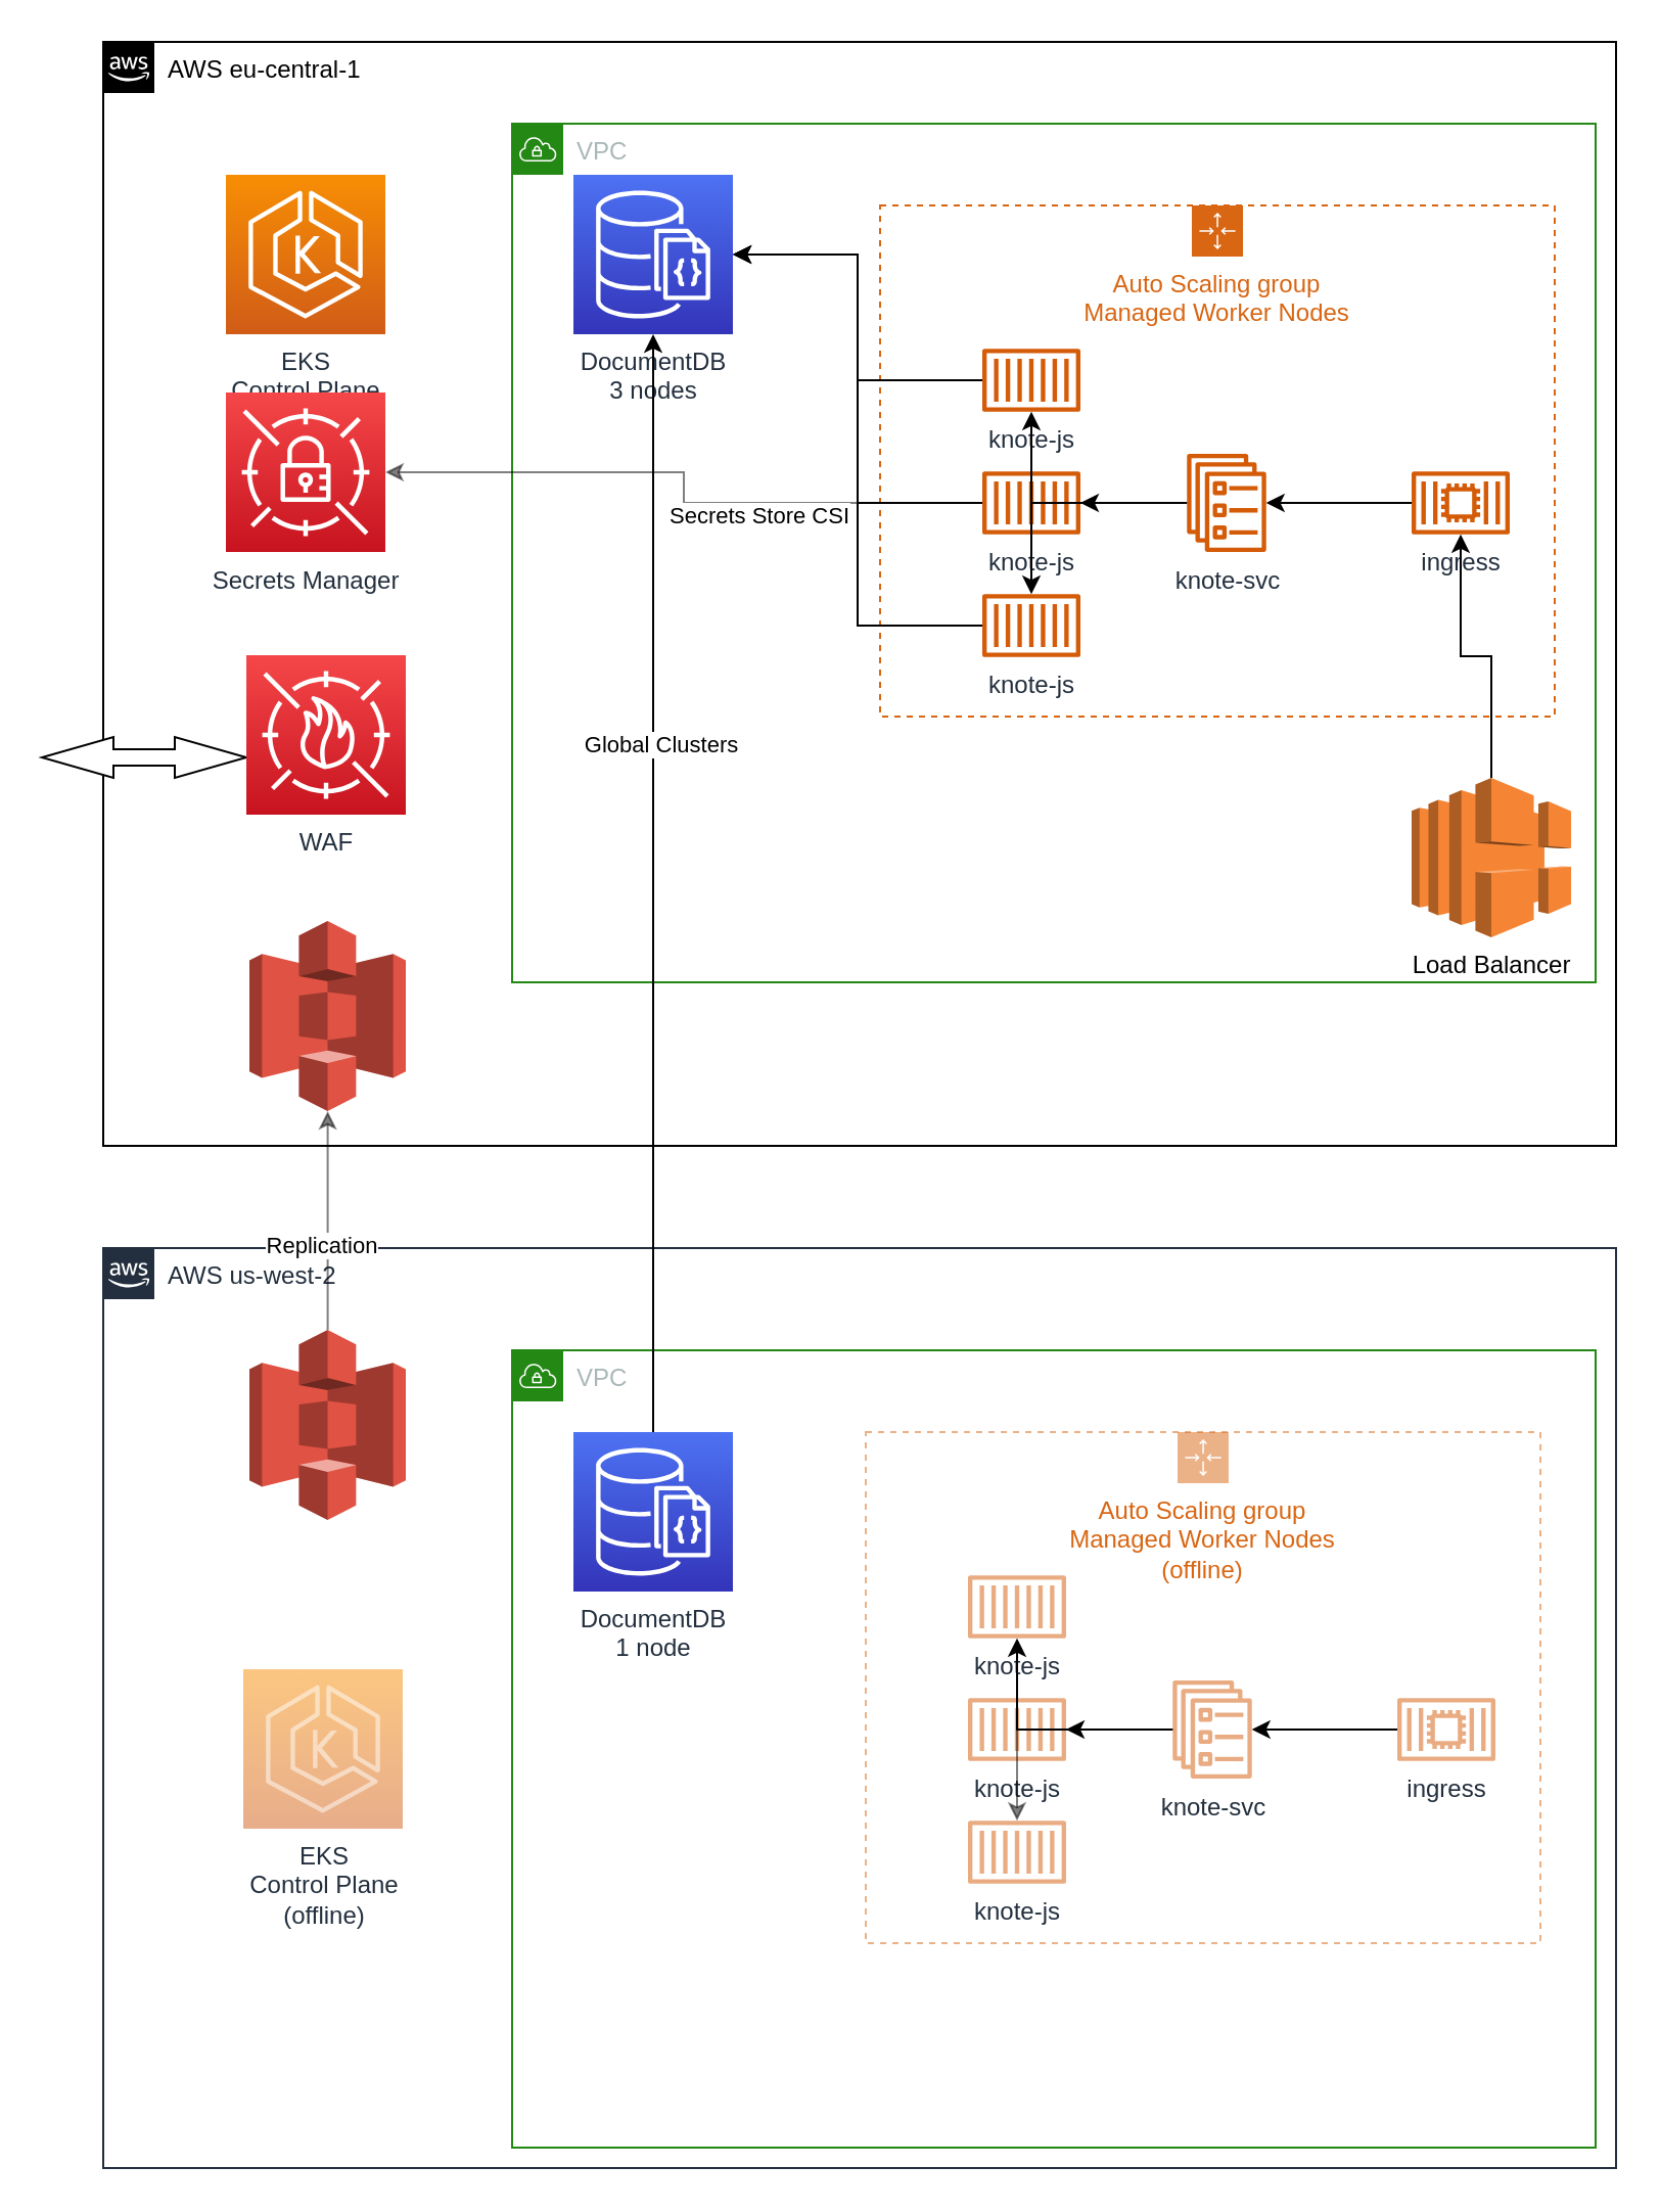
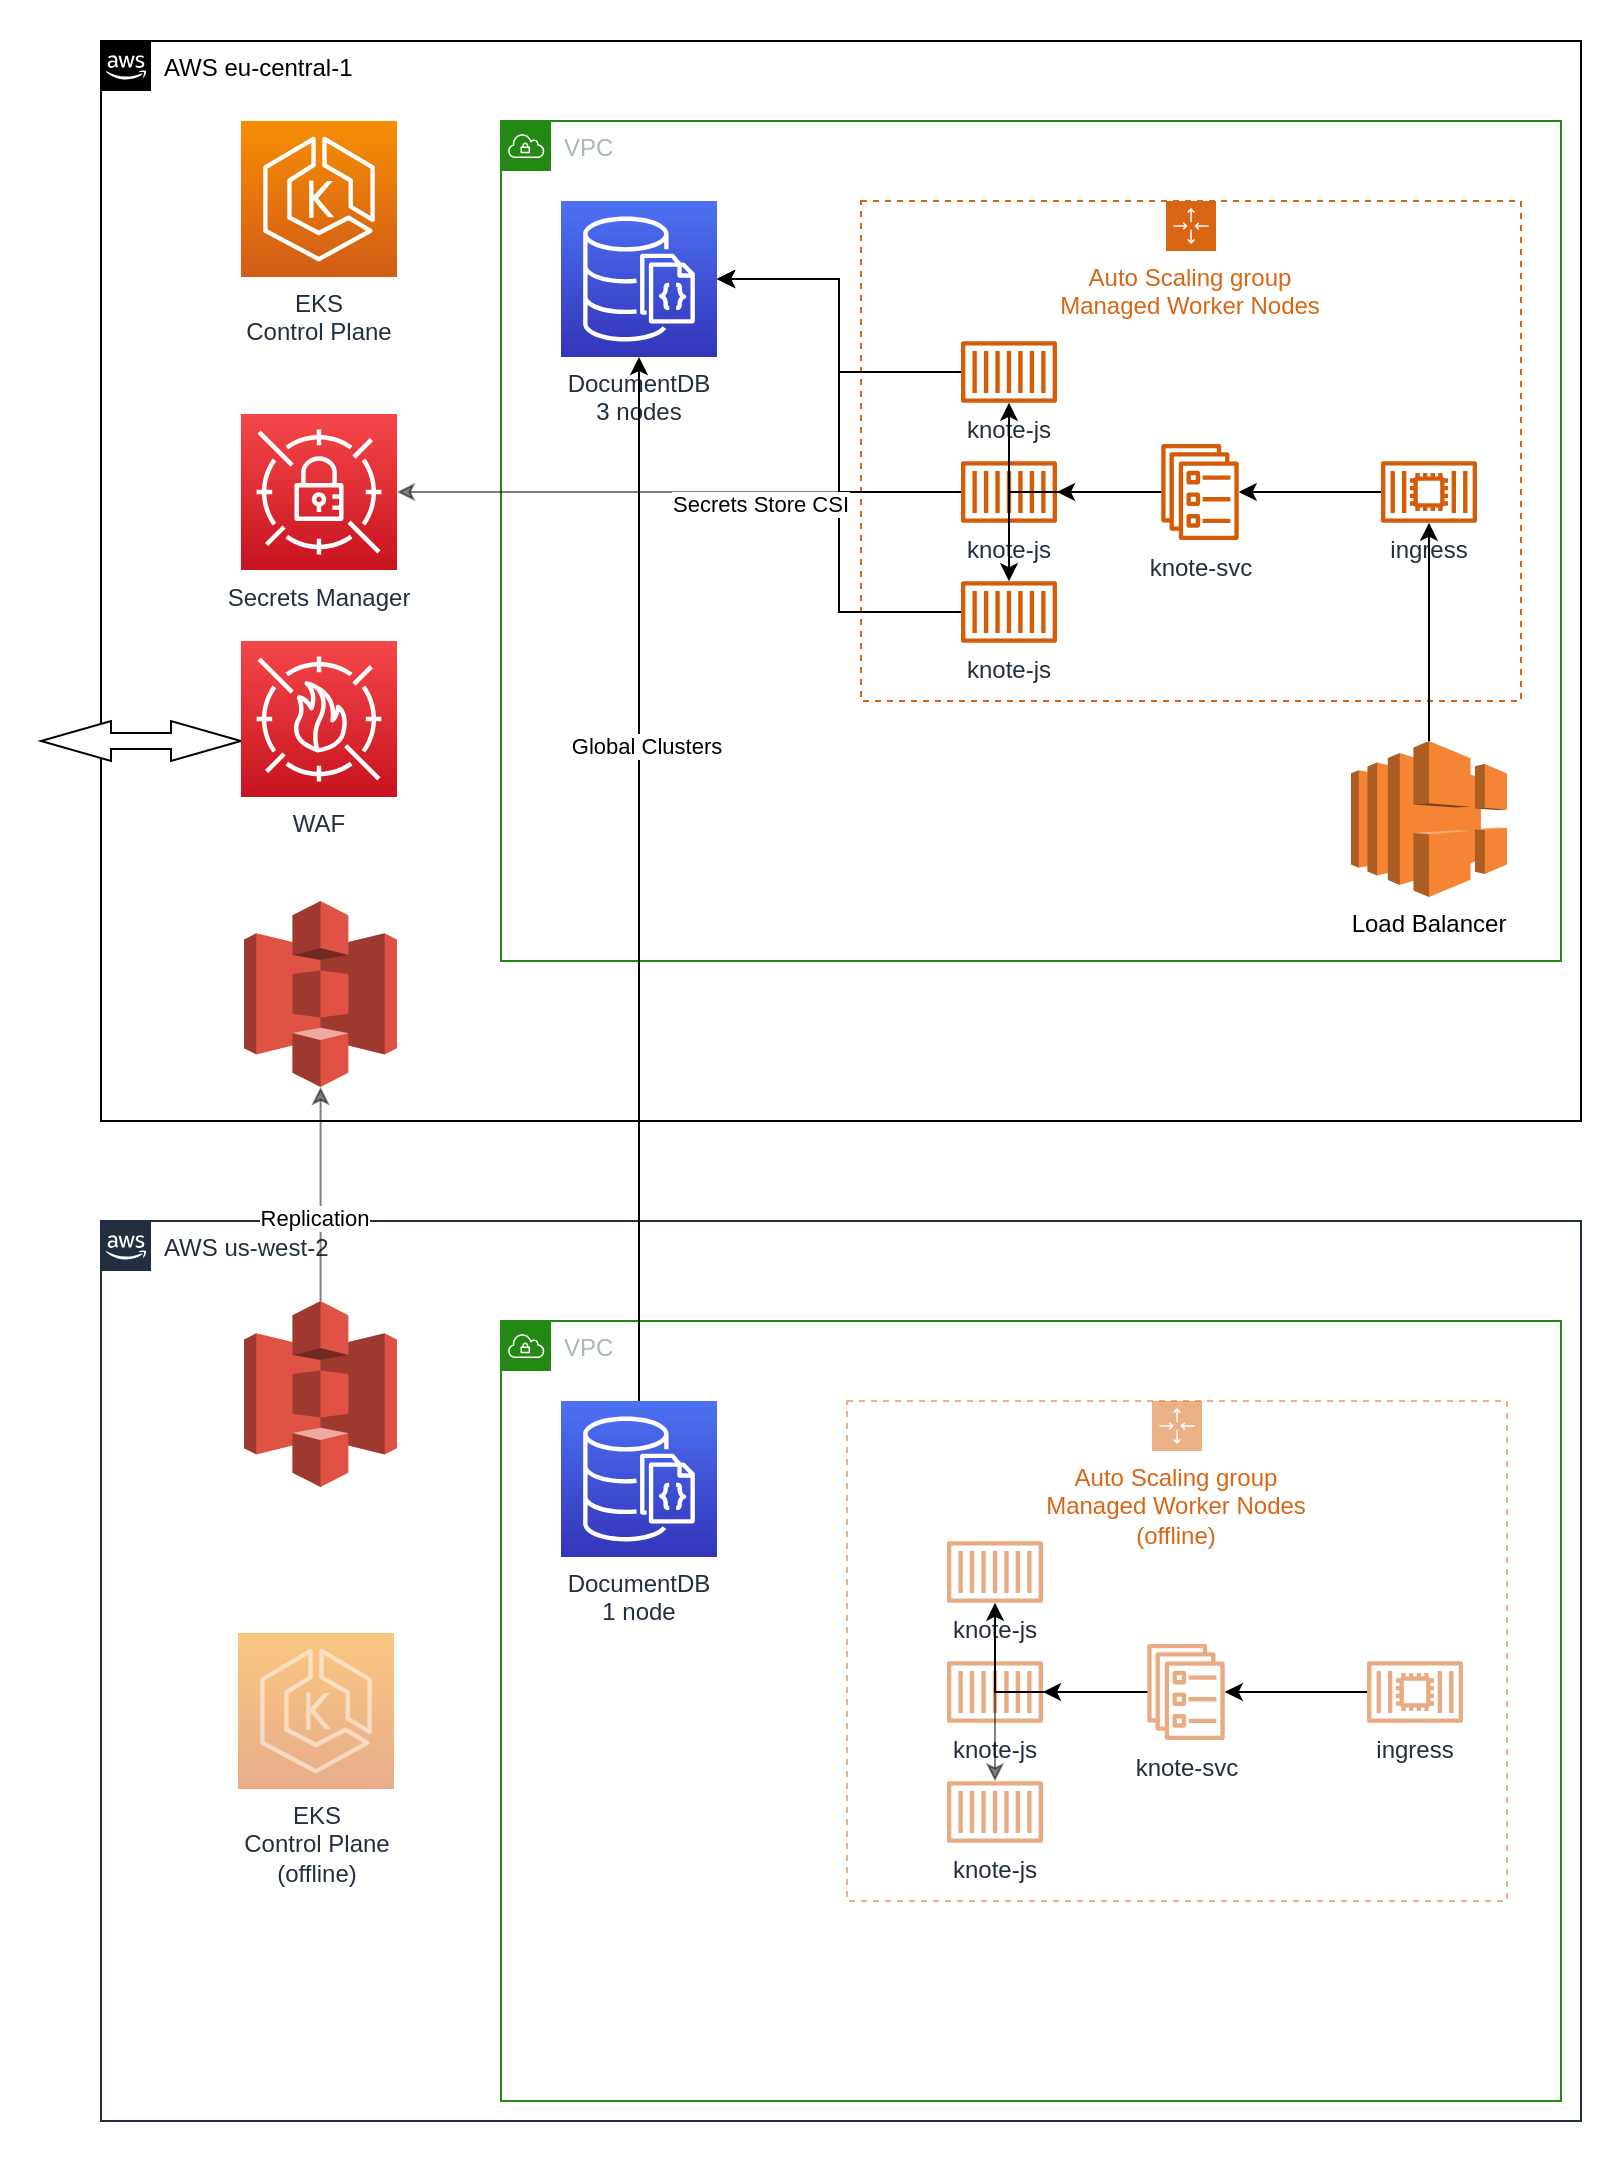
- <mxCell id="18" value="EKS&lt;br&gt;Control Plane" style="sketch=0;points=[[0,0,0],[0.25,0,0],[0.5,0,0],[0.75,0,0],[1,0,0],[0,1,0],[0.25,1,0],[0.5,1,0],[0.75,1,0],[1,1,0],[0,0.25,0],[0,0.5,0],[0,0.75,0],[1,0.25,0],[1,0.5,0],[1,0.75,0]];outlineConnect=0;fontColor=#232F3E;gradientColor=#F78E04;gradientDirection=north;fillColor=#D05C17;strokeColor=#ffffff;dashed=0;verticalLabelPosition=bottom;verticalAlign=top;align=center;html=1;fontSize=12;fontStyle=0;aspect=fixed;shape=mxgraph.aws4.resourceIcon;resIcon=mxgraph.aws4.eks;" parent="17" vertex="1"><mxGeometry x="60" y="65" width="78" height="78" as="geometry" /></mxCell>
+ <mxCell id="18" value="EKS&lt;br&gt;Control Plane" style="sketch=0;points=[[0,0,0],[0.25,0,0],[0.5,0,0],[0.75,0,0],[1,0,0],[0,1,0],[0.25,1,0],[0.5,1,0],[0.75,1,0],[1,1,0],[0,0.25,0],[0,0.5,0],[0,0.75,0],[1,0.25,0],[1,0.5,0],[1,0.75,0]];outlineConnect=0;fontColor=#232F3E;gradientColor=#F78E04;gradientDirection=north;fillColor=#D05C17;strokeColor=#ffffff;dashed=0;verticalLabelPosition=bottom;verticalAlign=top;align=center;html=1;fontSize=12;fontStyle=0;aspect=fixed;shape=mxgraph.aws4.resourceIcon;resIcon=mxgraph.aws4.eks;" parent="17" vertex="1"><mxGeometry x="70" y="40" width="78" height="78" as="geometry" /></mxCell>
- <mxCell id="35" value="DocumentDB&lt;br&gt;3 nodes" style="sketch=0;points=[[0,0,0],[0.25,0,0],[0.5,0,0],[0.75,0,0],[1,0,0],[0,1,0],[0.25,1,0],[0.5,1,0],[0.75,1,0],[1,1,0],[0,0.25,0],[0,0.5,0],[0,0.75,0],[1,0.25,0],[1,0.5,0],[1,0.75,0]];outlineConnect=0;fontColor=#232F3E;gradientColor=#4D72F3;gradientDirection=north;fillColor=#3334B9;strokeColor=#ffffff;dashed=0;verticalLabelPosition=bottom;verticalAlign=top;align=center;html=1;fontSize=12;fontStyle=0;aspect=fixed;shape=mxgraph.aws4.resourceIcon;resIcon=mxgraph.aws4.documentdb_with_mongodb_compatibility;labelBackgroundColor=default;labelBorderColor=none;" parent="19" vertex="1"><mxGeometry x="30" y="25" width="78" height="78" as="geometry" /></mxCell>
+ <mxCell id="35" value="DocumentDB&lt;br&gt;3 nodes" style="sketch=0;points=[[0,0,0],[0.25,0,0],[0.5,0,0],[0.75,0,0],[1,0,0],[0,1,0],[0.25,1,0],[0.5,1,0],[0.75,1,0],[1,1,0],[0,0.25,0],[0,0.5,0],[0,0.75,0],[1,0.25,0],[1,0.5,0],[1,0.75,0]];outlineConnect=0;fontColor=#232F3E;gradientColor=#4D72F3;gradientDirection=north;fillColor=#3334B9;strokeColor=#ffffff;dashed=0;verticalLabelPosition=bottom;verticalAlign=top;align=center;html=1;fontSize=12;fontStyle=0;aspect=fixed;shape=mxgraph.aws4.resourceIcon;resIcon=mxgraph.aws4.documentdb_with_mongodb_compatibility;labelBackgroundColor=default;labelBorderColor=none;" parent="19" vertex="1"><mxGeometry x="30" y="40" width="78" height="78" as="geometry" /></mxCell>
- <mxCell id="37" value="&lt;div&gt;Secrets Manager&lt;/div&gt;&lt;div&gt;&lt;br&gt;&lt;/div&gt;" style="sketch=0;points=[[0,0,0],[0.25,0,0],[0.5,0,0],[0.75,0,0],[1,0,0],[0,1,0],[0.25,1,0],[0.5,1,0],[0.75,1,0],[1,1,0],[0,0.25,0],[0,0.5,0],[0,0.75,0],[1,0.25,0],[1,0.5,0],[1,0.75,0]];outlineConnect=0;fontColor=#232F3E;gradientColor=#F54749;gradientDirection=north;fillColor=#C7131F;strokeColor=#ffffff;dashed=0;verticalLabelPosition=bottom;verticalAlign=top;align=center;html=1;fontSize=12;fontStyle=0;aspect=fixed;shape=mxgraph.aws4.resourceIcon;resIcon=mxgraph.aws4.secrets_manager;labelBackgroundColor=default;labelBorderColor=none;" vertex="1" parent="17"><mxGeometry x="60" y="171.5" width="78" height="78" as="geometry" /></mxCell>
+ <mxCell id="37" value="&lt;div&gt;Secrets Manager&lt;/div&gt;&lt;div&gt;&lt;br&gt;&lt;/div&gt;" style="sketch=0;points=[[0,0,0],[0.25,0,0],[0.5,0,0],[0.75,0,0],[1,0,0],[0,1,0],[0.25,1,0],[0.5,1,0],[0.75,1,0],[1,1,0],[0,0.25,0],[0,0.5,0],[0,0.75,0],[1,0.25,0],[1,0.5,0],[1,0.75,0]];outlineConnect=0;fontColor=#232F3E;gradientColor=#F54749;gradientDirection=north;fillColor=#C7131F;strokeColor=#ffffff;dashed=0;verticalLabelPosition=bottom;verticalAlign=top;align=center;html=1;fontSize=12;fontStyle=0;aspect=fixed;shape=mxgraph.aws4.resourceIcon;resIcon=mxgraph.aws4.secrets_manager;labelBackgroundColor=default;labelBorderColor=none;" vertex="1" parent="17"><mxGeometry x="70" y="186.5" width="78" height="78" as="geometry" /></mxCell>
- <mxCell id="34" value="Load Balancer" style="outlineConnect=0;dashed=0;verticalLabelPosition=bottom;verticalAlign=top;align=center;html=1;shape=mxgraph.aws3.elastic_load_balancing;fillColor=#F58534;gradientColor=none;" vertex="1" parent="19"><mxGeometry x="440" y="320" width="78" height="78" as="geometry" /></mxCell>
+ <mxCell id="34" value="Load Balancer" style="outlineConnect=0;dashed=0;verticalLabelPosition=bottom;verticalAlign=top;align=center;html=1;shape=mxgraph.aws3.elastic_load_balancing;fillColor=#F58534;gradientColor=none;" vertex="1" parent="19"><mxGeometry x="425" y="310" width="78" height="78" as="geometry" /></mxCell>
